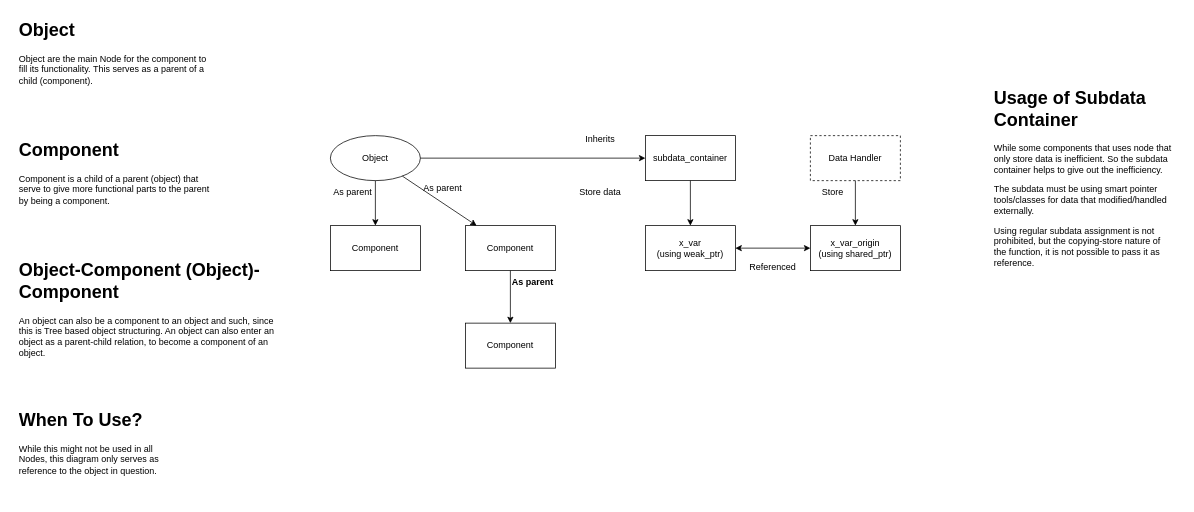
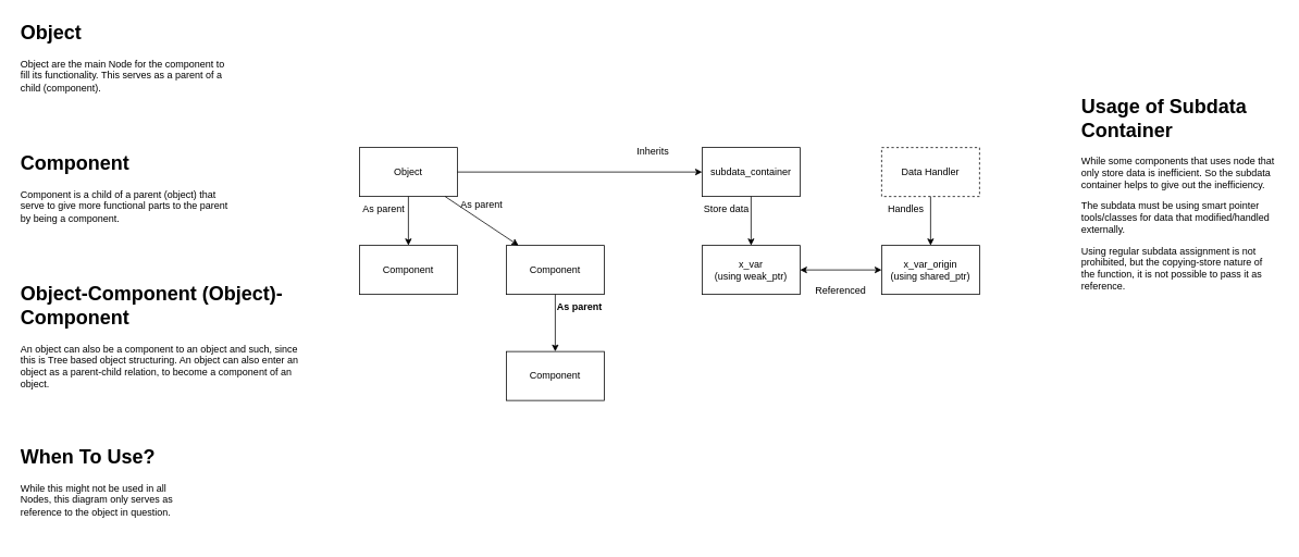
- <mxCell id="6" value="Object" style="ellipse;whiteSpace=wrap;html=1;" parent="1" vertex="1"><mxGeometry x="440" y="180" width="120" height="60" as="geometry" /></mxCell>
+ <mxCell id="6" value="Object" style="rounded=0;whiteSpace=wrap;html=1;" parent="1" vertex="1"><mxGeometry x="440" y="180" width="120" height="60" as="geometry" /></mxCell>
- <mxCell id="21" value="Store data" style="text;html=1;strokeColor=none;fillColor=none;align=center;verticalAlign=middle;whiteSpace=wrap;rounded=0;" vertex="1" parent="1"><mxGeometry x="770" y="240" width="60" height="30" as="geometry" /></mxCell>
+ <mxCell id="21" value="Store data" style="text;html=1;strokeColor=none;fillColor=none;align=center;verticalAlign=middle;whiteSpace=wrap;rounded=0;" vertex="1" parent="1"><mxGeometry x="860" y="240" width="60" height="30" as="geometry" /></mxCell>
- <mxCell id="28" value="Store" style="text;html=1;strokeColor=none;fillColor=none;align=center;verticalAlign=middle;whiteSpace=wrap;rounded=0;" vertex="1" parent="1"><mxGeometry x="1080" y="240" width="60" height="30" as="geometry" /></mxCell>
+ <mxCell id="28" value="Handles" style="text;html=1;strokeColor=none;fillColor=none;align=center;verticalAlign=middle;whiteSpace=wrap;rounded=0;" vertex="1" parent="1"><mxGeometry x="1080" y="240" width="60" height="30" as="geometry" /></mxCell>
